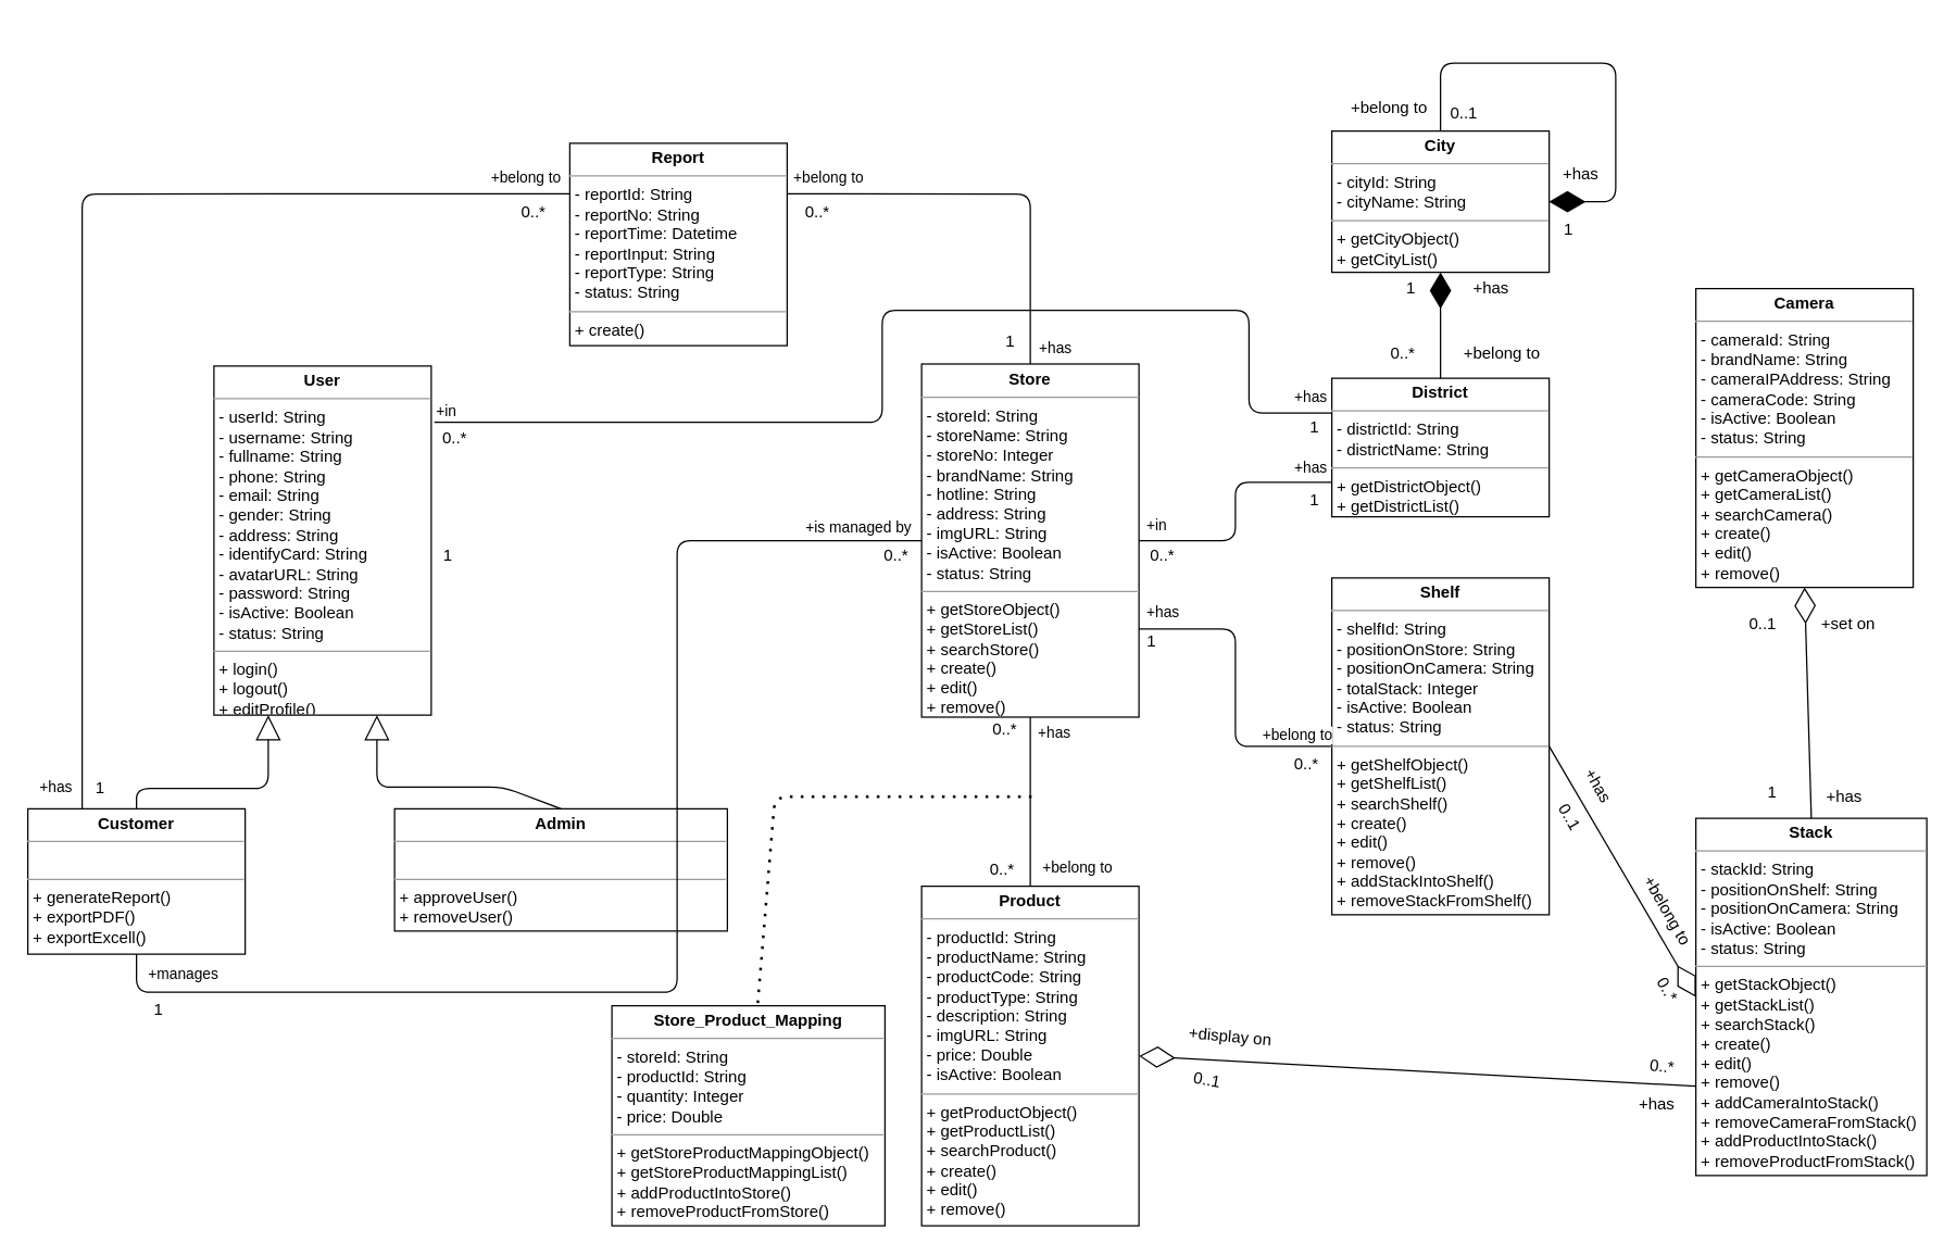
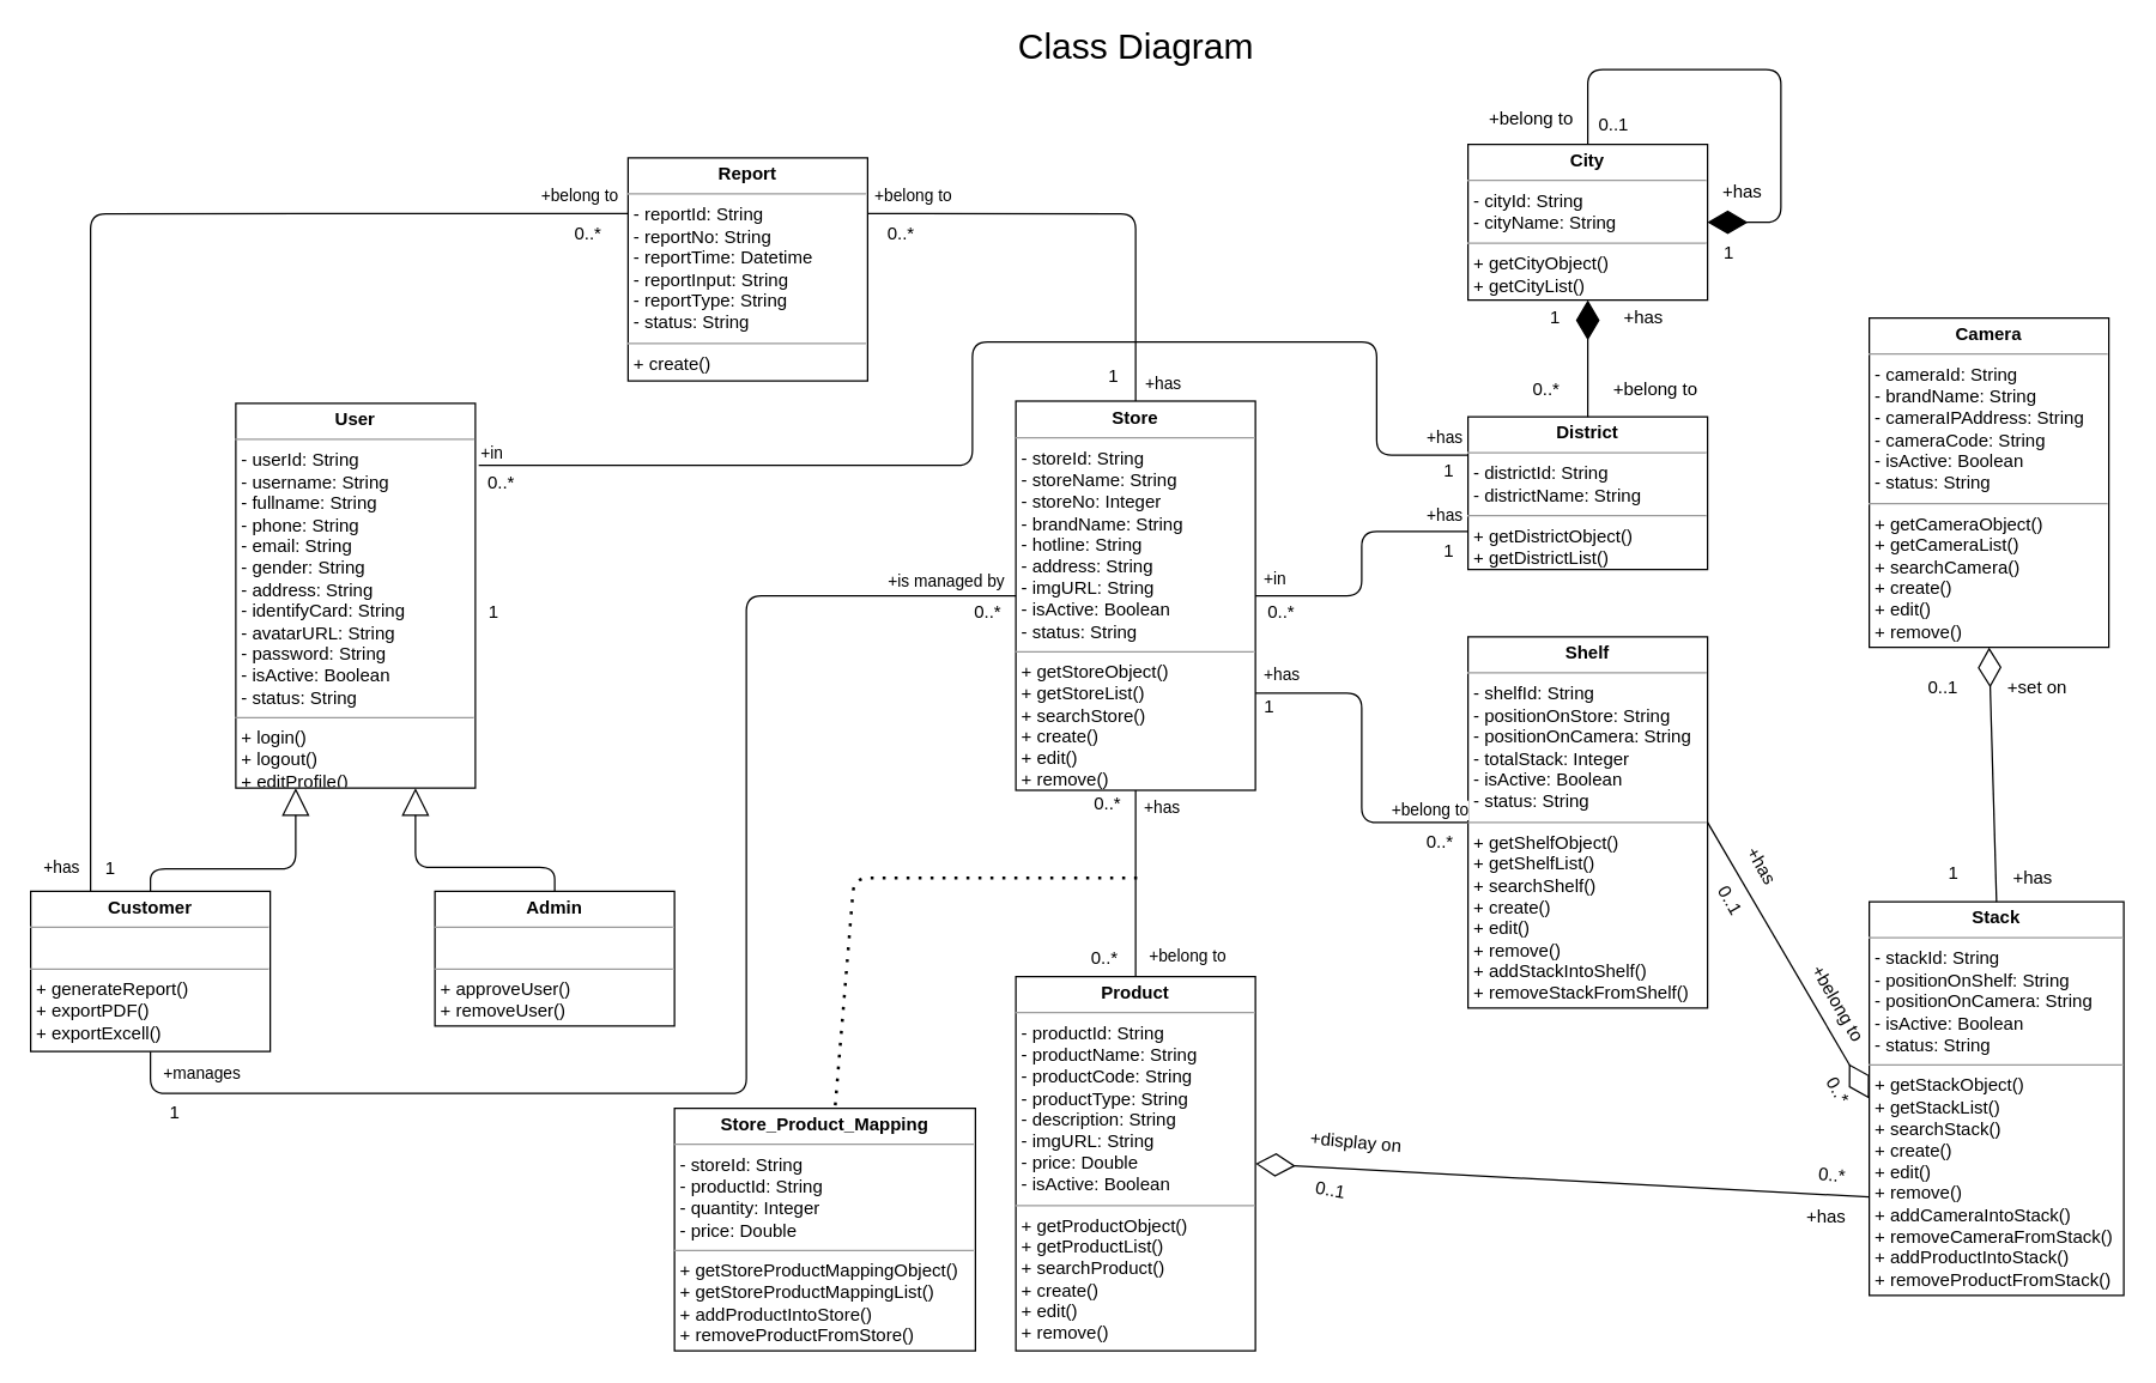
+ <mxCell id="78" value="&lt;font style=&quot;font-size: 24px&quot;&gt;Class Diagram&lt;/font&gt;" style="text;html=1;align=center;verticalAlign=middle;resizable=0;points=[];autosize=1;" vertex="1" parent="1"><mxGeometry x="674.5" y="20" width="167" height="22" as="geometry" /></mxCell>
- <mxCell id="4" value="&lt;p style=&quot;margin: 0px ; margin-top: 4px ; text-align: center&quot;&gt;&lt;b&gt;Admin&lt;/b&gt;&lt;/p&gt;&lt;hr size=&quot;1&quot;&gt;&lt;p style=&quot;margin: 0px ; margin-left: 4px&quot;&gt;&lt;br&gt;&lt;/p&gt;&lt;hr size=&quot;1&quot;&gt;&lt;p style=&quot;margin: 0px ; margin-left: 4px&quot;&gt;+ approveUser()&lt;/p&gt;&lt;p style=&quot;margin: 0px ; margin-left: 4px&quot;&gt;+ removeUser()&lt;/p&gt;" style="verticalAlign=top;align=left;overflow=fill;fontSize=12;fontFamily=Helvetica;html=1;" vertex="1" parent="1"><mxGeometry x="290" y="595" width="245" height="90" as="geometry" /></mxCell>
+ <mxCell id="4" value="&lt;p style=&quot;margin: 0px ; margin-top: 4px ; text-align: center&quot;&gt;&lt;b&gt;Admin&lt;/b&gt;&lt;/p&gt;&lt;hr size=&quot;1&quot;&gt;&lt;p style=&quot;margin: 0px ; margin-left: 4px&quot;&gt;&lt;br&gt;&lt;/p&gt;&lt;hr size=&quot;1&quot;&gt;&lt;p style=&quot;margin: 0px ; margin-left: 4px&quot;&gt;+ approveUser()&lt;/p&gt;&lt;p style=&quot;margin: 0px ; margin-left: 4px&quot;&gt;+ removeUser()&lt;/p&gt;" style="verticalAlign=top;align=left;overflow=fill;fontSize=12;fontFamily=Helvetica;html=1;" vertex="1" parent="1"><mxGeometry x="290" y="595" width="160" height="90" as="geometry" /></mxCell>
